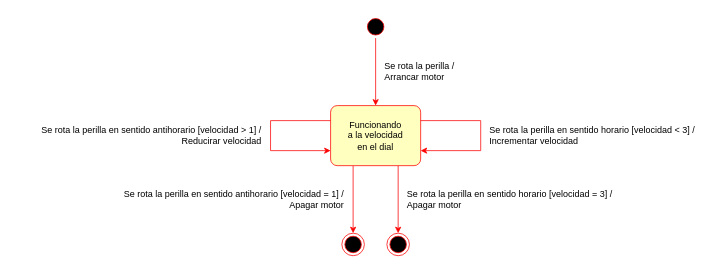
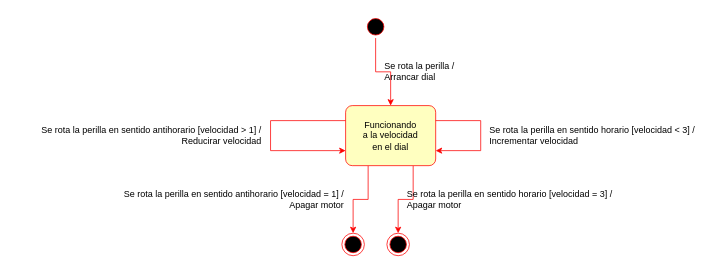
- <mxCell id="11" value="&lt;div&gt;Se rota la perilla /&lt;/div&gt;&lt;div&gt;Arrancar motor&lt;/div&gt;" style="text;html=1;strokeColor=none;fillColor=none;align=left;verticalAlign=middle;whiteSpace=wrap;rounded=0;" vertex="1" parent="1"><mxGeometry x="510" y="80" width="230" height="30" as="geometry" /></mxCell>
+ <mxCell id="11" value="&lt;div&gt;Se rota la perilla /&lt;/div&gt;&lt;div&gt;Arrancar dial&lt;/div&gt;" style="text;html=1;strokeColor=none;fillColor=none;align=left;verticalAlign=middle;whiteSpace=wrap;rounded=0;" vertex="1" parent="1"><mxGeometry x="510" y="80" width="230" height="30" as="geometry" /></mxCell>
- <mxCell id="6" value="&lt;div&gt;Funcionando&lt;/div&gt;&lt;div&gt;a la velocidad&lt;/div&gt;&lt;div&gt;en el dial&lt;br&gt;&lt;/div&gt;" style="rounded=1;whiteSpace=wrap;html=1;arcSize=11;fontColor=#000000;fillColor=#ffffc0;strokeColor=#ff0000;" vertex="1" parent="1"><mxGeometry x="440" y="140" width="120" height="80" as="geometry" /></mxCell>
+ <mxCell id="6" value="&lt;div&gt;Funcionando&lt;/div&gt;&lt;div&gt;a la velocidad&lt;/div&gt;&lt;div&gt;en el dial&lt;br&gt;&lt;/div&gt;" style="rounded=1;whiteSpace=wrap;html=1;arcSize=11;fontColor=#000000;fillColor=#ffffc0;strokeColor=#ff0000;" vertex="1" parent="1"><mxGeometry x="460" y="140" width="120" height="80" as="geometry" /></mxCell>
